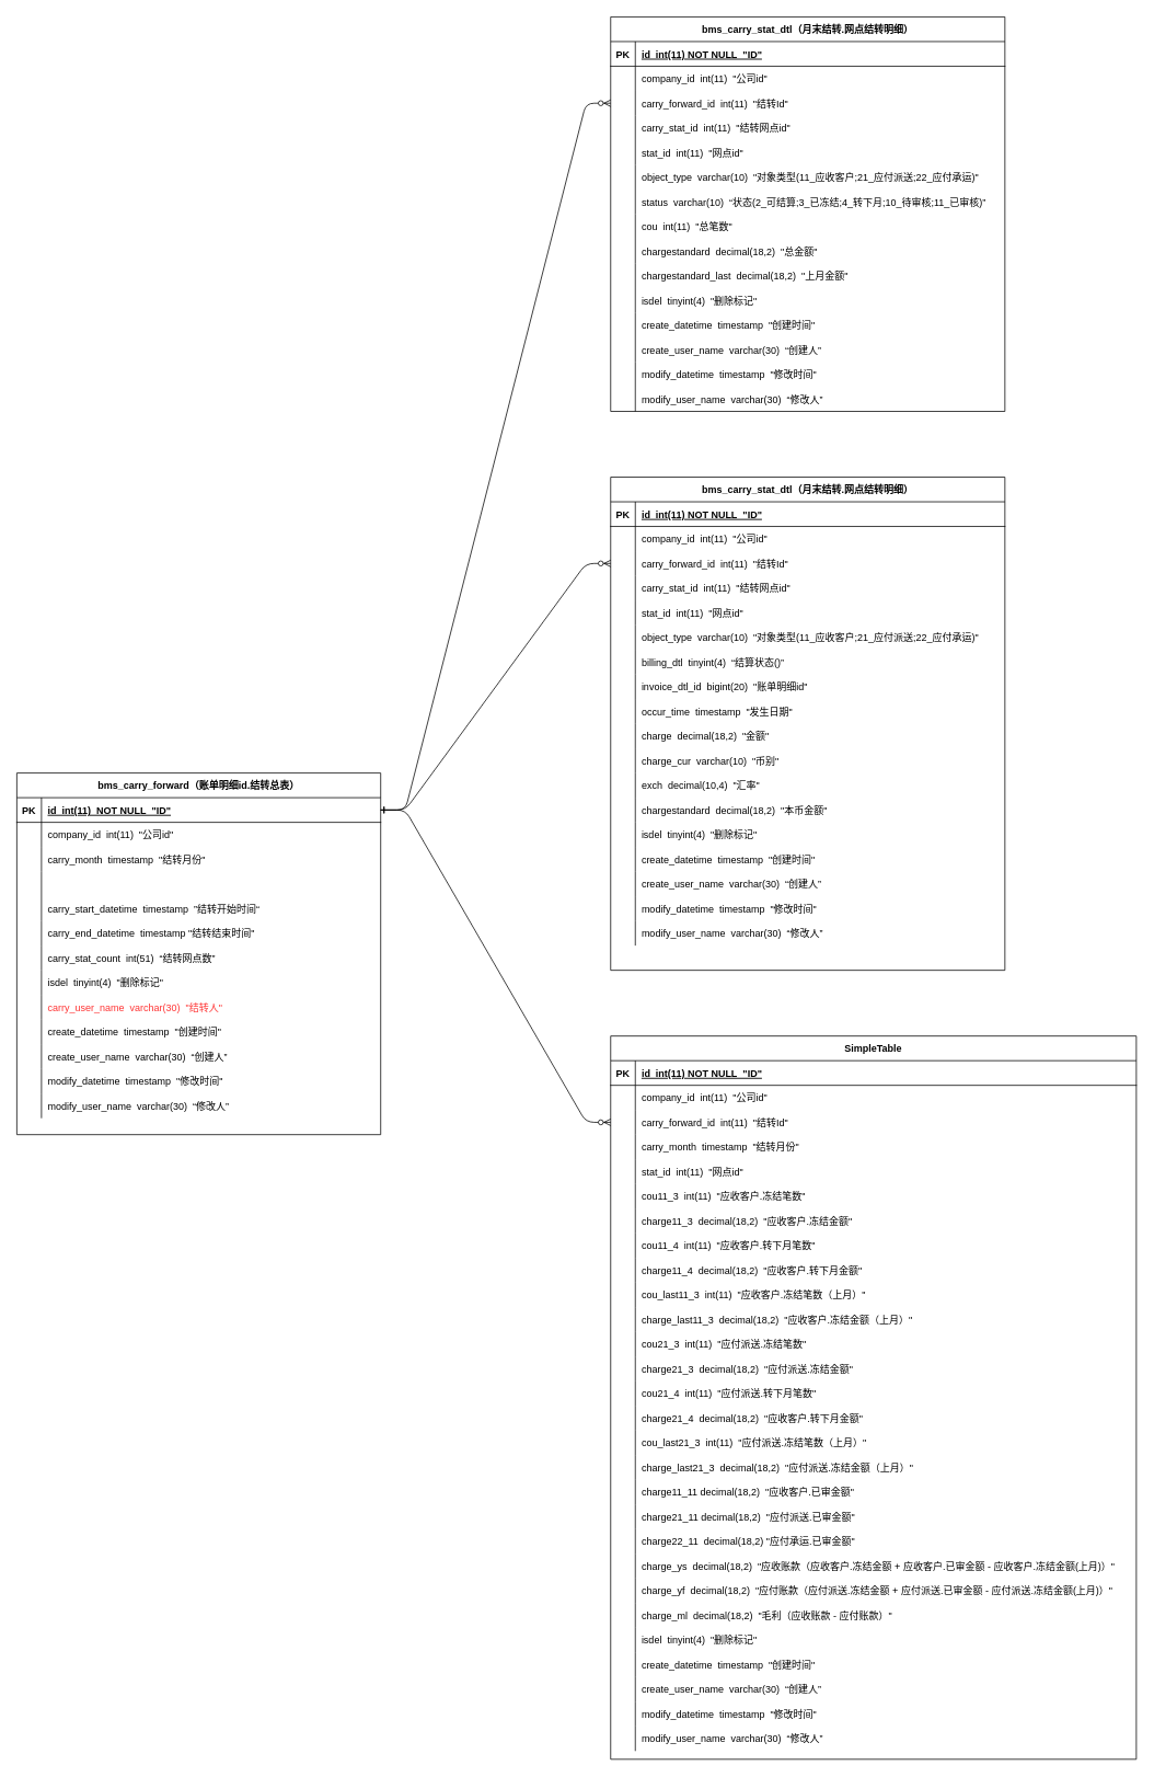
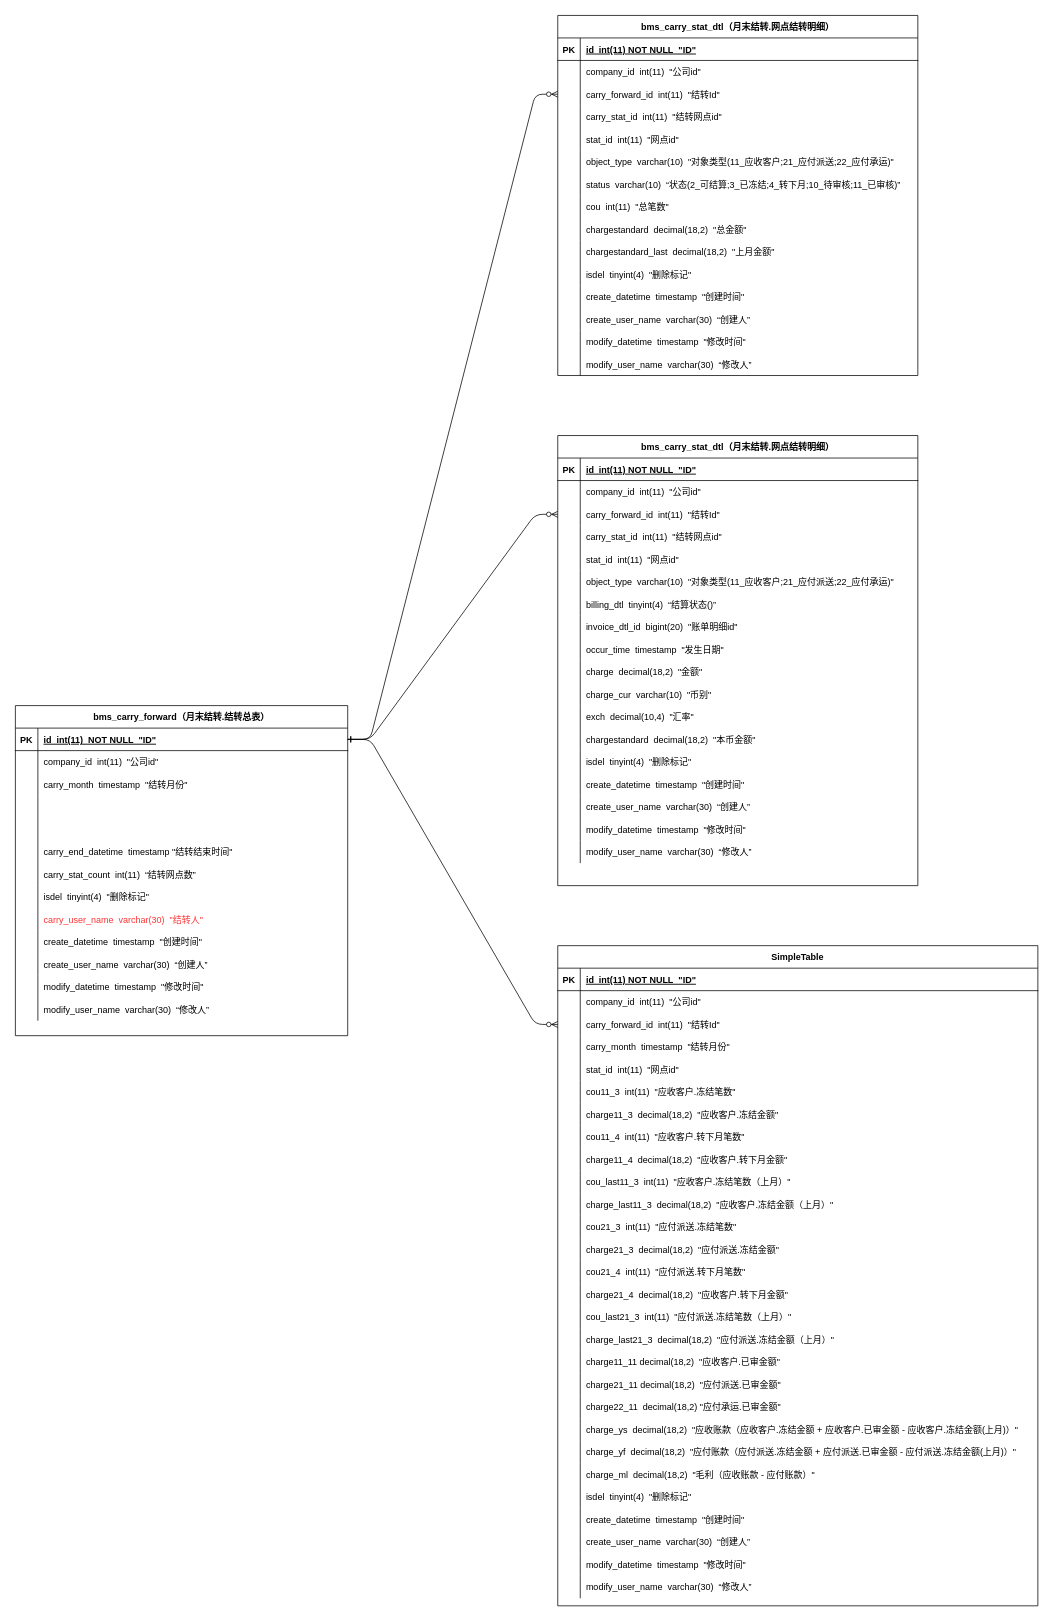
- <mxCell id="2" value="bms_carry_forward（账单明细id.结转总表）" style="shape=table;startSize=30;container=1;collapsible=1;childLayout=tableLayout;fixedRows=1;rowLines=0;fontStyle=1;align=center;resizeLast=1;" parent="1" vertex="1"><mxGeometry x="20" y="940" width="443" height="440" as="geometry" /></mxCell>
+ <mxCell id="2" value="bms_carry_forward（月末结转.结转总表）" style="shape=table;startSize=30;container=1;collapsible=1;childLayout=tableLayout;fixedRows=1;rowLines=0;fontStyle=1;align=center;resizeLast=1;" parent="1" vertex="1"><mxGeometry x="20" y="940" width="443" height="440" as="geometry" /></mxCell>
- <mxCell id="16" value="carry_start_datetime  timestamp  ”结转开始时间“" style="shape=partialRectangle;connectable=0;fillColor=none;top=0;left=0;bottom=0;right=0;align=left;spacingLeft=6;overflow=hidden;" parent="14" vertex="1"><mxGeometry x="30" width="413" height="30" as="geometry" /></mxCell>
- <mxCell id="22" value="carry_stat_count  int(51)  “结转网点数”" style="shape=partialRectangle;connectable=0;fillColor=none;top=0;left=0;bottom=0;right=0;align=left;spacingLeft=6;overflow=hidden;" parent="20" vertex="1"><mxGeometry x="30" width="413" height="30" as="geometry" /></mxCell>
+ <mxCell id="22" value="carry_stat_count  int(11)  “结转网点数”" style="shape=partialRectangle;connectable=0;fillColor=none;top=0;left=0;bottom=0;right=0;align=left;spacingLeft=6;overflow=hidden;" parent="20" vertex="1"><mxGeometry x="30" width="413" height="30" as="geometry" /></mxCell>
